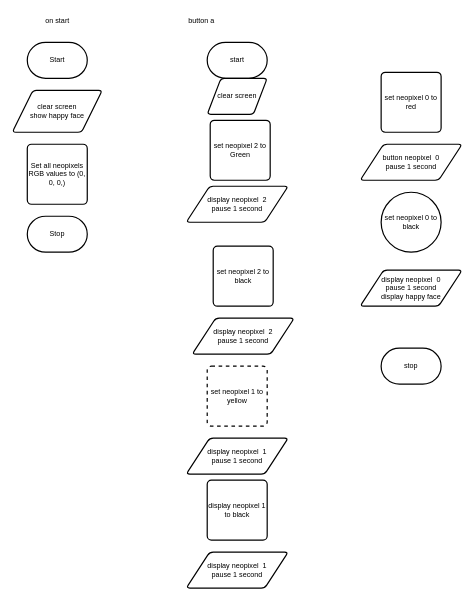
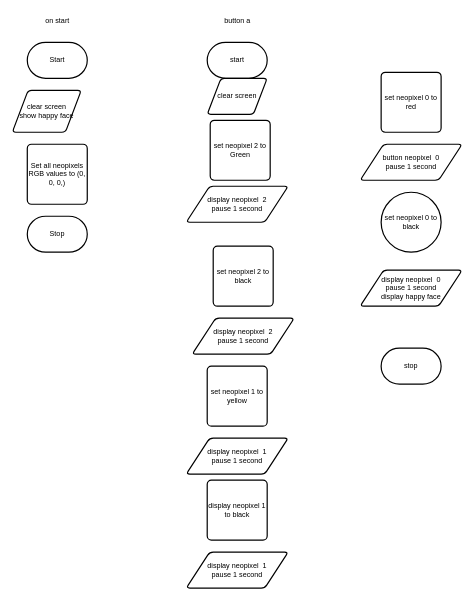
- <mxCell id="9" value="button a" style="text;html=1;align=center;verticalAlign=middle;resizable=0;points=[];autosize=1;strokeColor=none;fillColor=none;" vertex="1" parent="1"><mxGeometry x="300" y="20" width="70" height="30" as="geometry" /></mxCell>
+ <mxCell id="9" value="button a" style="text;html=1;align=center;verticalAlign=middle;resizable=0;points=[];autosize=1;strokeColor=none;fillColor=none;" vertex="1" parent="1"><mxGeometry x="360" y="20" width="70" height="30" as="geometry" /></mxCell>
- <mxCell id="5" value="clear screen&lt;br&gt;show happy face" style="shape=parallelogram;html=1;strokeWidth=2;perimeter=parallelogramPerimeter;whiteSpace=wrap;rounded=1;arcSize=12;size=0.23;" vertex="1" parent="1"><mxGeometry x="20" y="150" width="150" height="70" as="geometry" /></mxCell>
+ <mxCell id="5" value="clear screen&lt;br&gt;show happy face" style="shape=parallelogram;html=1;strokeWidth=2;perimeter=parallelogramPerimeter;whiteSpace=wrap;rounded=1;arcSize=12;size=0.23;" vertex="1" parent="1"><mxGeometry x="20" y="150" width="115" height="70" as="geometry" /></mxCell>
- <mxCell id="13" value="set neopixel 1 to yellow" style="rounded=1;whiteSpace=wrap;html=1;absoluteArcSize=1;arcSize=14;strokeWidth=2;dashed=1;" vertex="1" parent="1"><mxGeometry x="345" y="610" width="100" height="100" as="geometry" /></mxCell>
+ <mxCell id="13" value="set neopixel 1 to yellow" style="rounded=1;whiteSpace=wrap;html=1;absoluteArcSize=1;arcSize=14;strokeWidth=2;" vertex="1" parent="1"><mxGeometry x="345" y="610" width="100" height="100" as="geometry" /></mxCell>
